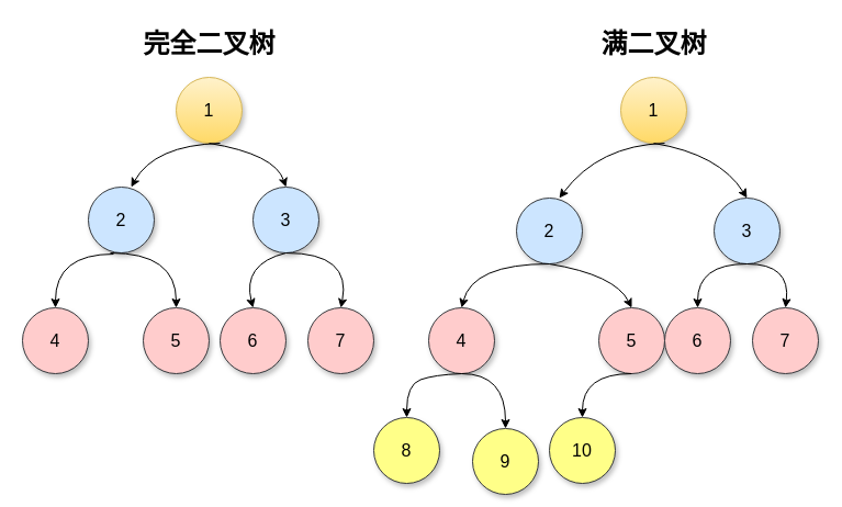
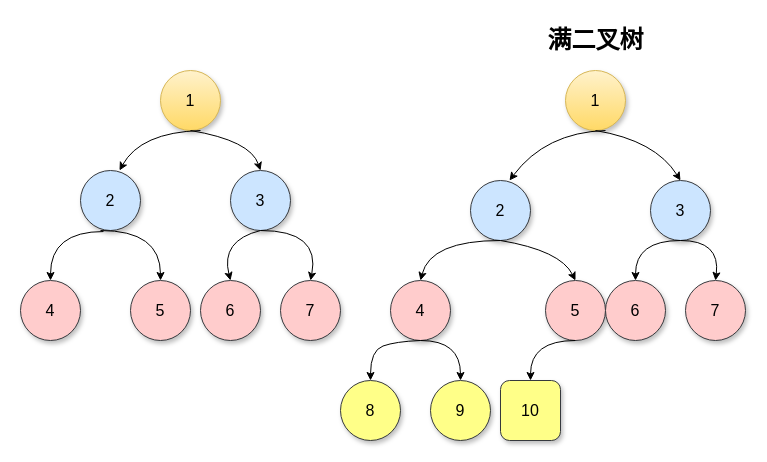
- <mxCell id="34" value="完全二叉树" style="text;strokeColor=none;fillColor=none;html=1;fontSize=24;fontStyle=1;verticalAlign=middle;align=center;shadow=1;" vertex="1" parent="1"><mxGeometry x="140" y="20" width="100" height="40" as="geometry" /></mxCell>
- <mxCell id="30" value="10" style="ellipse;whiteSpace=wrap;html=1;aspect=fixed;shadow=1;fillColor=#ffff88;strokeColor=#36393d;fontSize=16;" vertex="1" parent="1"><mxGeometry x="500" y="380" width="60" height="60" as="geometry" /></mxCell>
+ <mxCell id="30" value="10" style="whiteSpace=wrap;html=1;aspect=fixed;shadow=1;fillColor=#ffff88;strokeColor=#36393d;fontSize=16;rounded=1;" vertex="1" parent="1"><mxGeometry x="500" y="380" width="60" height="60" as="geometry" /></mxCell>
- <mxCell id="28" value="9" style="ellipse;whiteSpace=wrap;html=1;aspect=fixed;shadow=1;fillColor=#ffff88;strokeColor=#36393d;fontSize=16;" vertex="1" parent="1"><mxGeometry x="430" y="390" width="60" height="60" as="geometry" /></mxCell>
+ <mxCell id="28" value="9" style="ellipse;whiteSpace=wrap;html=1;aspect=fixed;shadow=1;fillColor=#ffff88;strokeColor=#36393d;fontSize=16;" vertex="1" parent="1"><mxGeometry x="430" y="380" width="60" height="60" as="geometry" /></mxCell>
